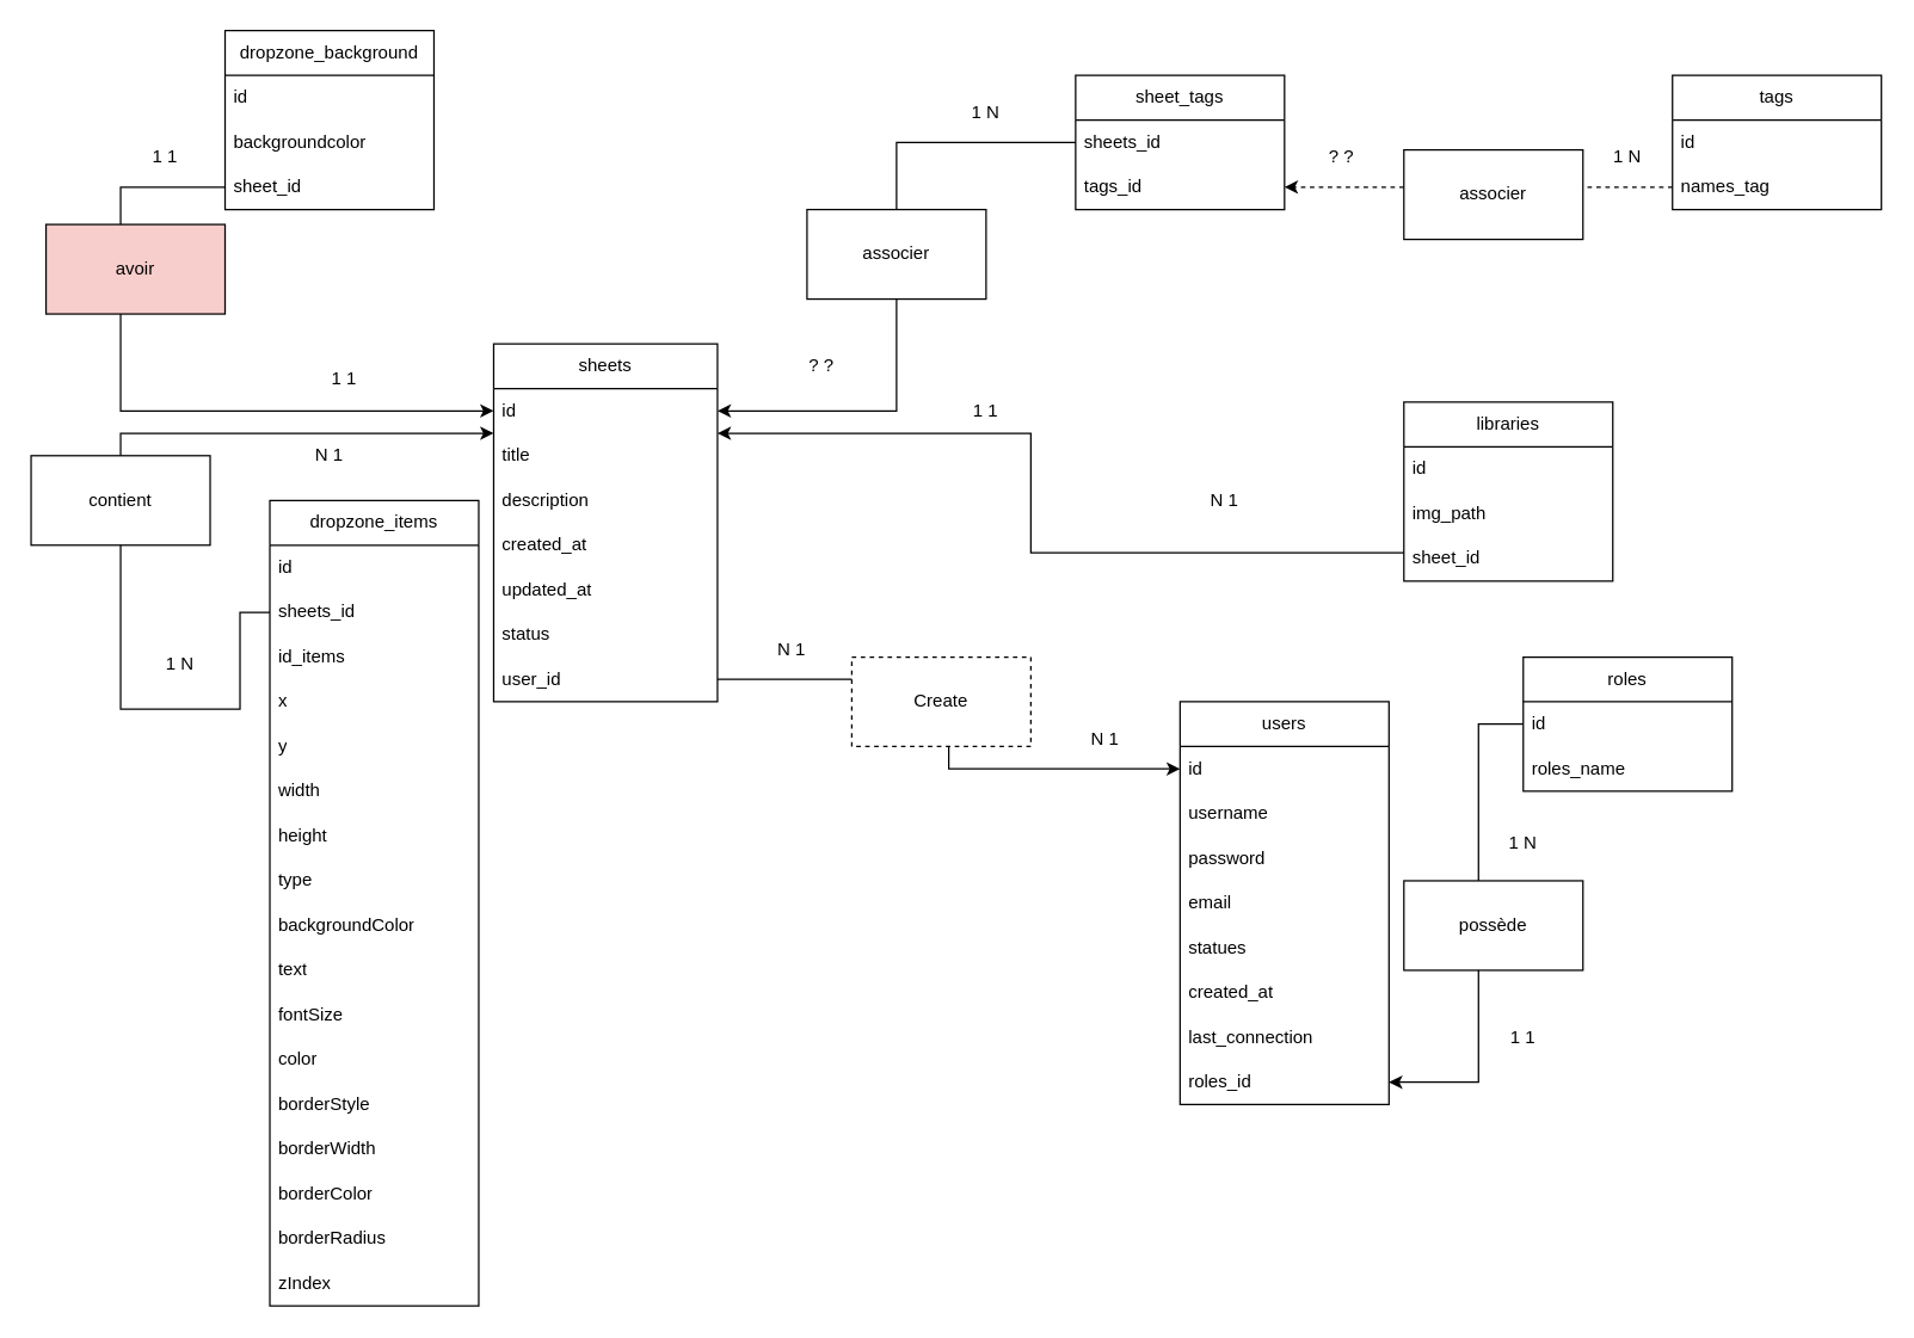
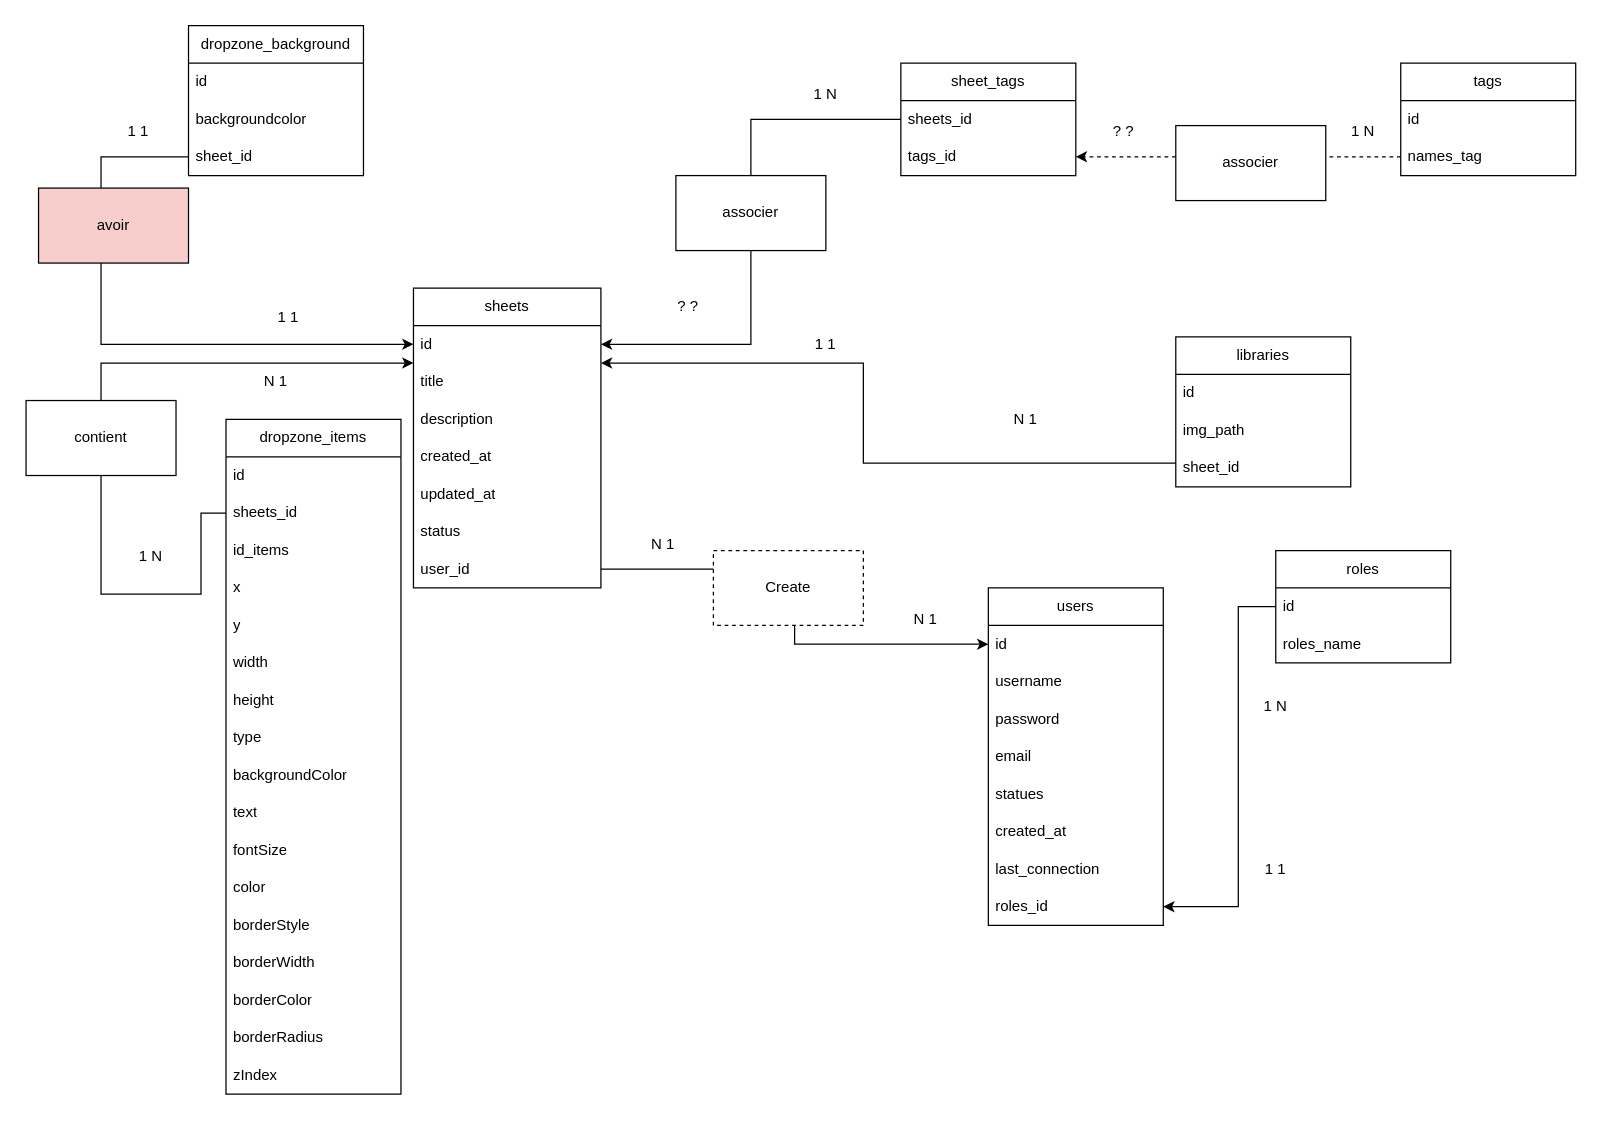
- <mxCell id="68" value="contient" style="rounded=0;whiteSpace=wrap;html=1;" parent="1" vertex="1"><mxGeometry x="20" y="305" width="120" height="60" as="geometry" /></mxCell>
+ <mxCell id="68" value="contient" style="rounded=0;whiteSpace=wrap;html=1;" parent="1" vertex="1"><mxGeometry x="20" y="320" width="120" height="60" as="geometry" /></mxCell>
- <mxCell id="71" value="possède" style="rounded=0;whiteSpace=wrap;html=1;" parent="1" vertex="1"><mxGeometry x="940" y="590" width="120" height="60" as="geometry" /></mxCell>
